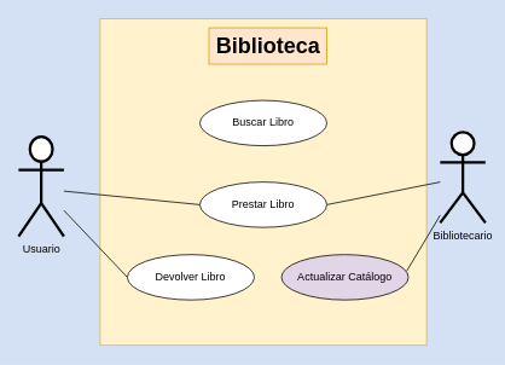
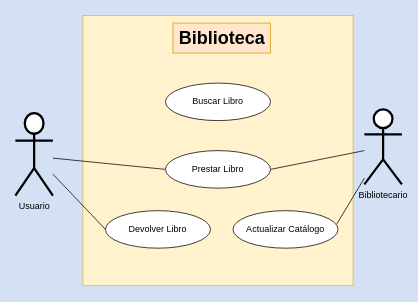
- <mxCell id="13" value="Actualizar Catálogo" style="ellipse;whiteSpace=wrap;html=1;fillColor=#e1d5e7;" vertex="1" parent="1"><mxGeometry x="310" y="280" width="140" height="50" as="geometry" /></mxCell>
+ <mxCell id="13" value="Actualizar Catálogo" style="ellipse;whiteSpace=wrap;html=1;" vertex="1" parent="1"><mxGeometry x="310" y="280" width="140" height="50" as="geometry" /></mxCell>
